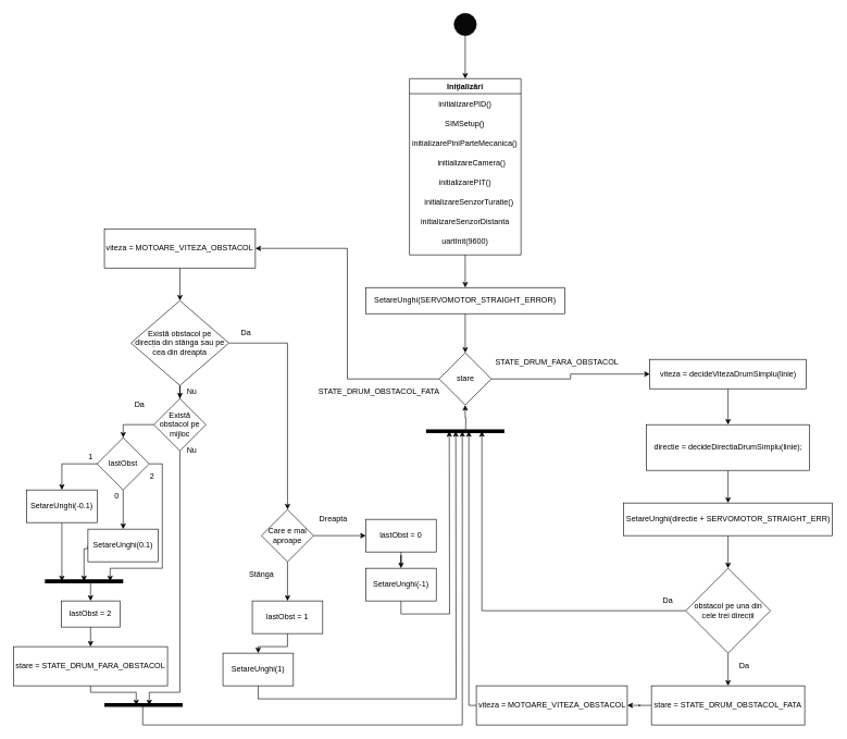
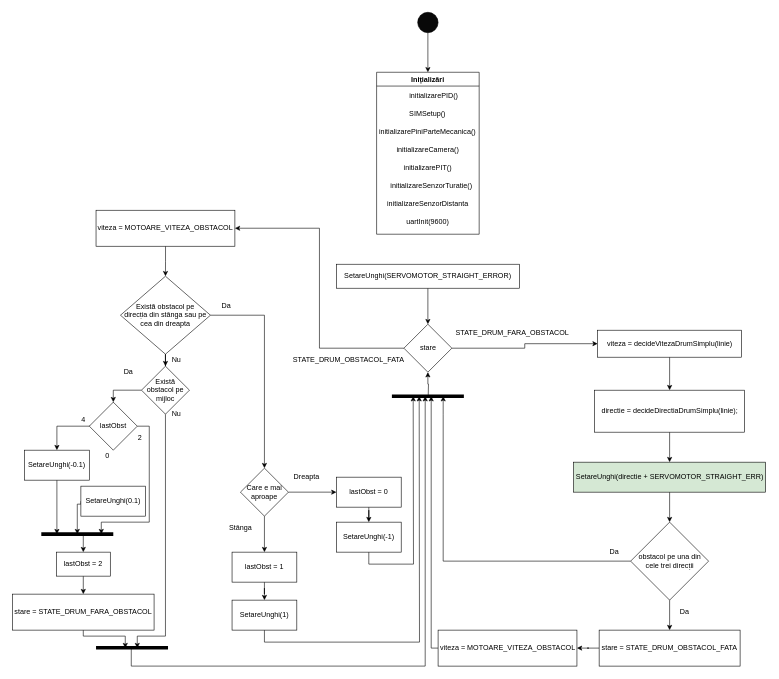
- <mxCell id="6" value="initializarePID()" style="text;html=1;align=center;verticalAlign=middle;resizable=0;points=[];autosize=1;strokeColor=none;" parent="5" vertex="1"><mxGeometry x="35" y="30" width="100" height="20" as="geometry" /></mxCell>
+ <mxCell id="6" value="initializarePID()" style="text;html=1;align=center;verticalAlign=middle;resizable=0;points=[];autosize=1;strokeColor=none;" parent="5" vertex="1"><mxGeometry x="45" y="30" width="100" height="20" as="geometry" /></mxCell>
- <mxCell id="12" value="initializareCamera()" style="text;html=1;align=center;verticalAlign=middle;resizable=0;points=[];autosize=1;strokeColor=none;" parent="1" vertex="1"><mxGeometry x="661.75" y="240" width="120" height="20" as="geometry" /></mxCell>
+ <mxCell id="12" value="initializareCamera()" style="text;html=1;align=center;verticalAlign=middle;resizable=0;points=[];autosize=1;strokeColor=none;" parent="1" vertex="1"><mxGeometry x="651.75" y="240" width="120" height="20" as="geometry" /></mxCell>
- <mxCell id="4" value="" style="edgeStyle=orthogonalEdgeStyle;rounded=0;orthogonalLoop=1;jettySize=auto;html=1;" parent="1" source="5" target="15" edge="1"><mxGeometry relative="1" as="geometry" /></mxCell>
- <mxCell id="79" value="1" style="text;html=1;align=center;verticalAlign=middle;resizable=0;points=[];autosize=1;strokeColor=none;" parent="1" vertex="1"><mxGeometry x="128" y="690" width="20" height="20" as="geometry" /></mxCell>
+ <mxCell id="79" value="4" style="text;html=1;align=center;verticalAlign=middle;resizable=0;points=[];autosize=1;strokeColor=none;" parent="1" vertex="1"><mxGeometry x="128" y="690" width="20" height="20" as="geometry" /></mxCell>
- <mxCell id="27" value="SetareUnghi(directie + SERVOMOTOR_STRAIGHT_ERR)" style="rounded=0;whiteSpace=wrap;html=1;fillColor=#FFFFFF;" parent="1" vertex="1"><mxGeometry x="955.5" y="770" width="320" height="50" as="geometry" /></mxCell>
+ <mxCell id="27" value="SetareUnghi(directie + SERVOMOTOR_STRAIGHT_ERR)" style="rounded=0;whiteSpace=wrap;html=1;fillColor=#d5e8d4;" parent="1" vertex="1"><mxGeometry x="955.5" y="770" width="320" height="50" as="geometry" /></mxCell>
- <mxCell id="64" style="edgeStyle=orthogonalEdgeStyle;rounded=0;sketch=0;orthogonalLoop=1;jettySize=auto;html=1;shadow=0;startSize=6;strokeWidth=1;" parent="1" source="66" target="77" edge="1"><mxGeometry relative="1" as="geometry" /></mxCell>
- <mxCell id="52" value="SetareUnghi(1)" style="rounded=0;whiteSpace=wrap;html=1;fillColor=#FFFFFF;" parent="1" vertex="1"><mxGeometry x="341" y="1000" width="108" height="50" as="geometry" /></mxCell>
+ <mxCell id="52" value="SetareUnghi(1)" style="rounded=0;whiteSpace=wrap;html=1;fillColor=#FFFFFF;" parent="1" vertex="1"><mxGeometry x="386" y="1000" width="108" height="50" as="geometry" /></mxCell>
